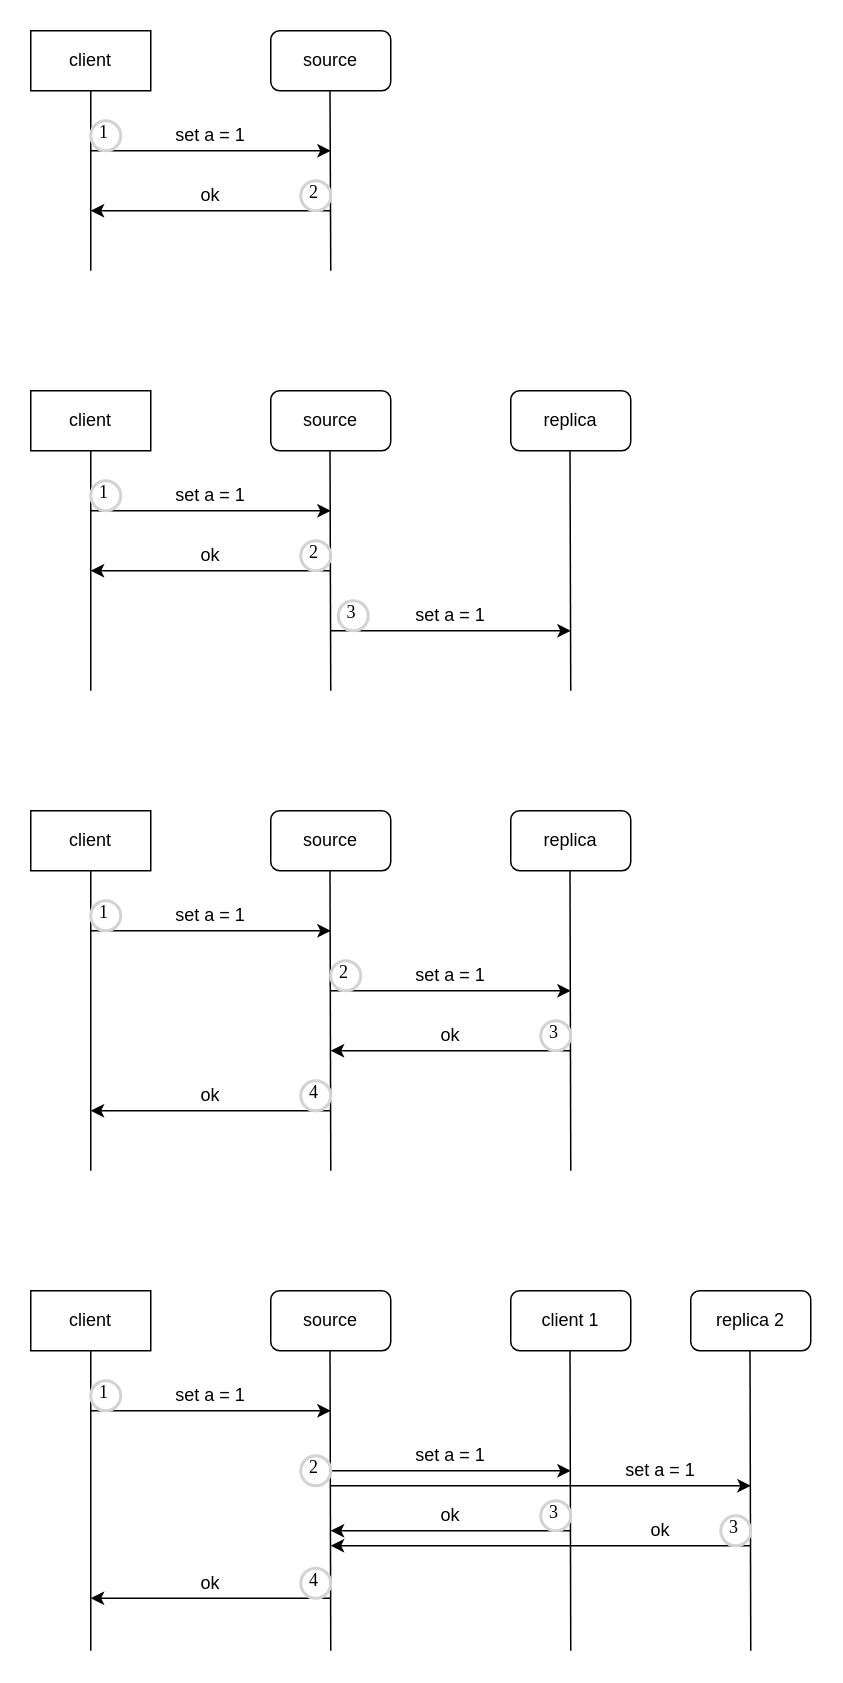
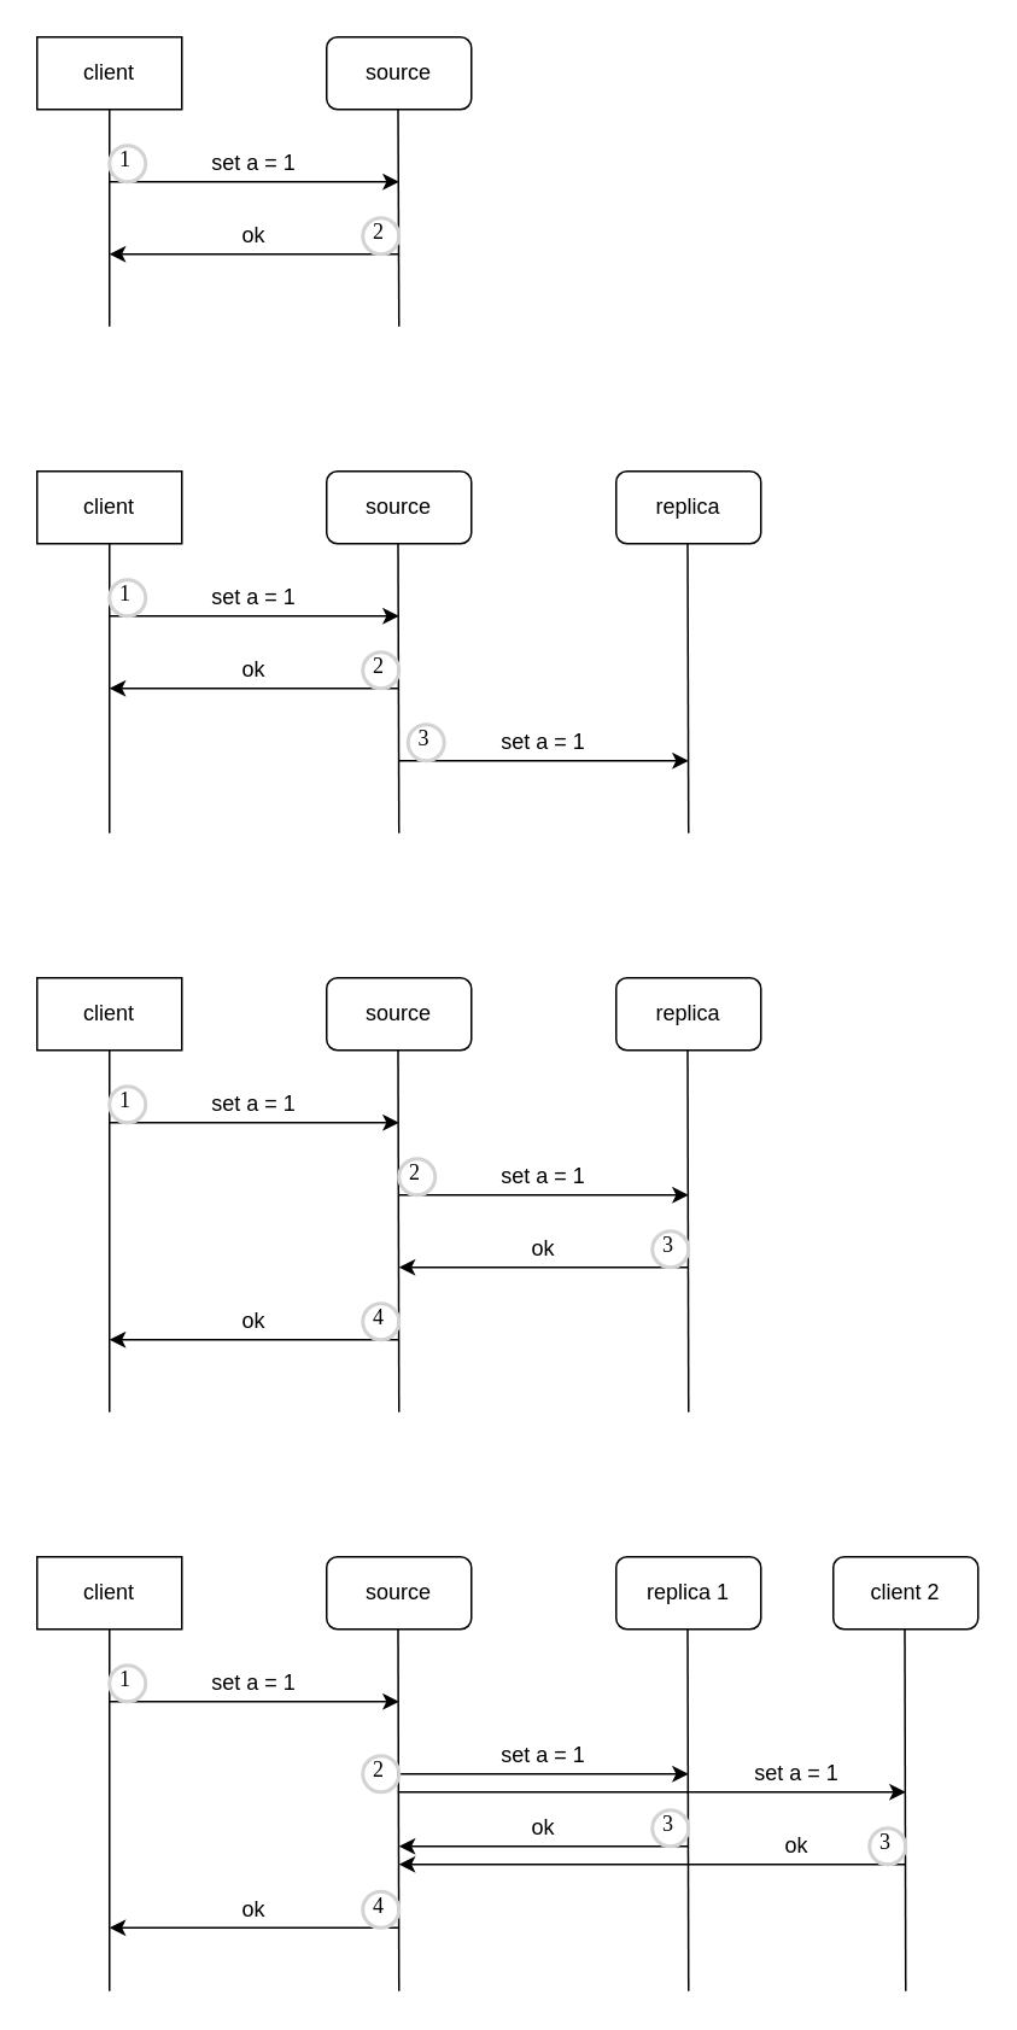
- <mxCell id="48" value="client 1" style="rounded=1;whiteSpace=wrap;html=1;fillColor=none;" vertex="1" parent="1"><mxGeometry x="340" y="860" width="80" height="40" as="geometry" /></mxCell>
+ <mxCell id="48" value="replica 1" style="rounded=1;whiteSpace=wrap;html=1;fillColor=none;" vertex="1" parent="1"><mxGeometry x="340" y="860" width="80" height="40" as="geometry" /></mxCell>
- <mxCell id="63" value="replica 2" style="rounded=1;whiteSpace=wrap;html=1;fillColor=none;" vertex="1" parent="1"><mxGeometry x="460" y="860" width="80" height="40" as="geometry" /></mxCell>
+ <mxCell id="63" value="client 2" style="rounded=1;whiteSpace=wrap;html=1;fillColor=none;" vertex="1" parent="1"><mxGeometry x="460" y="860" width="80" height="40" as="geometry" /></mxCell>
